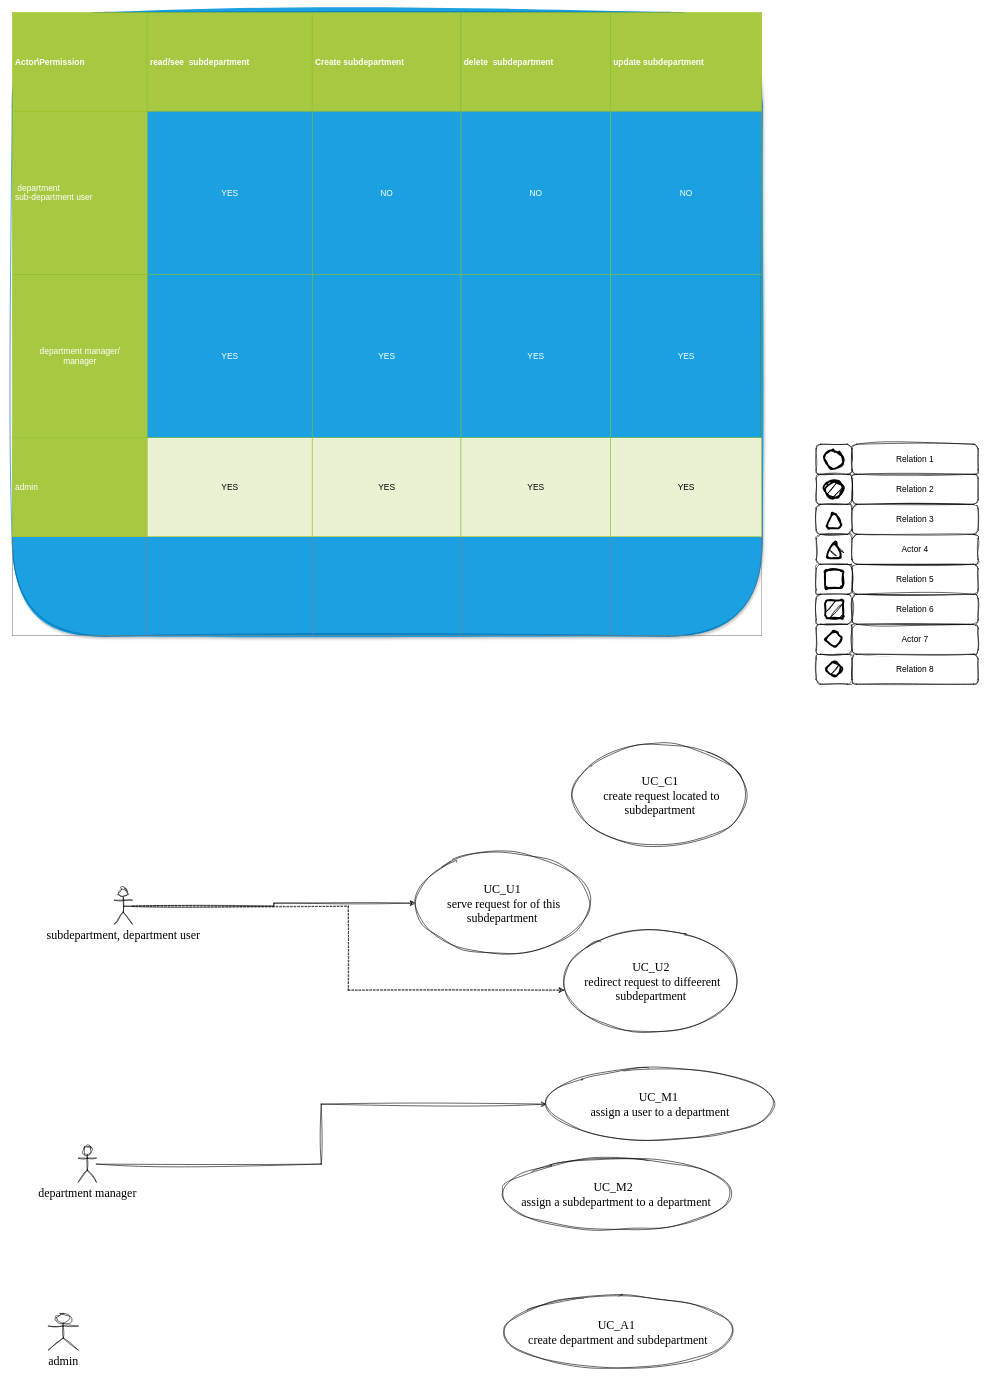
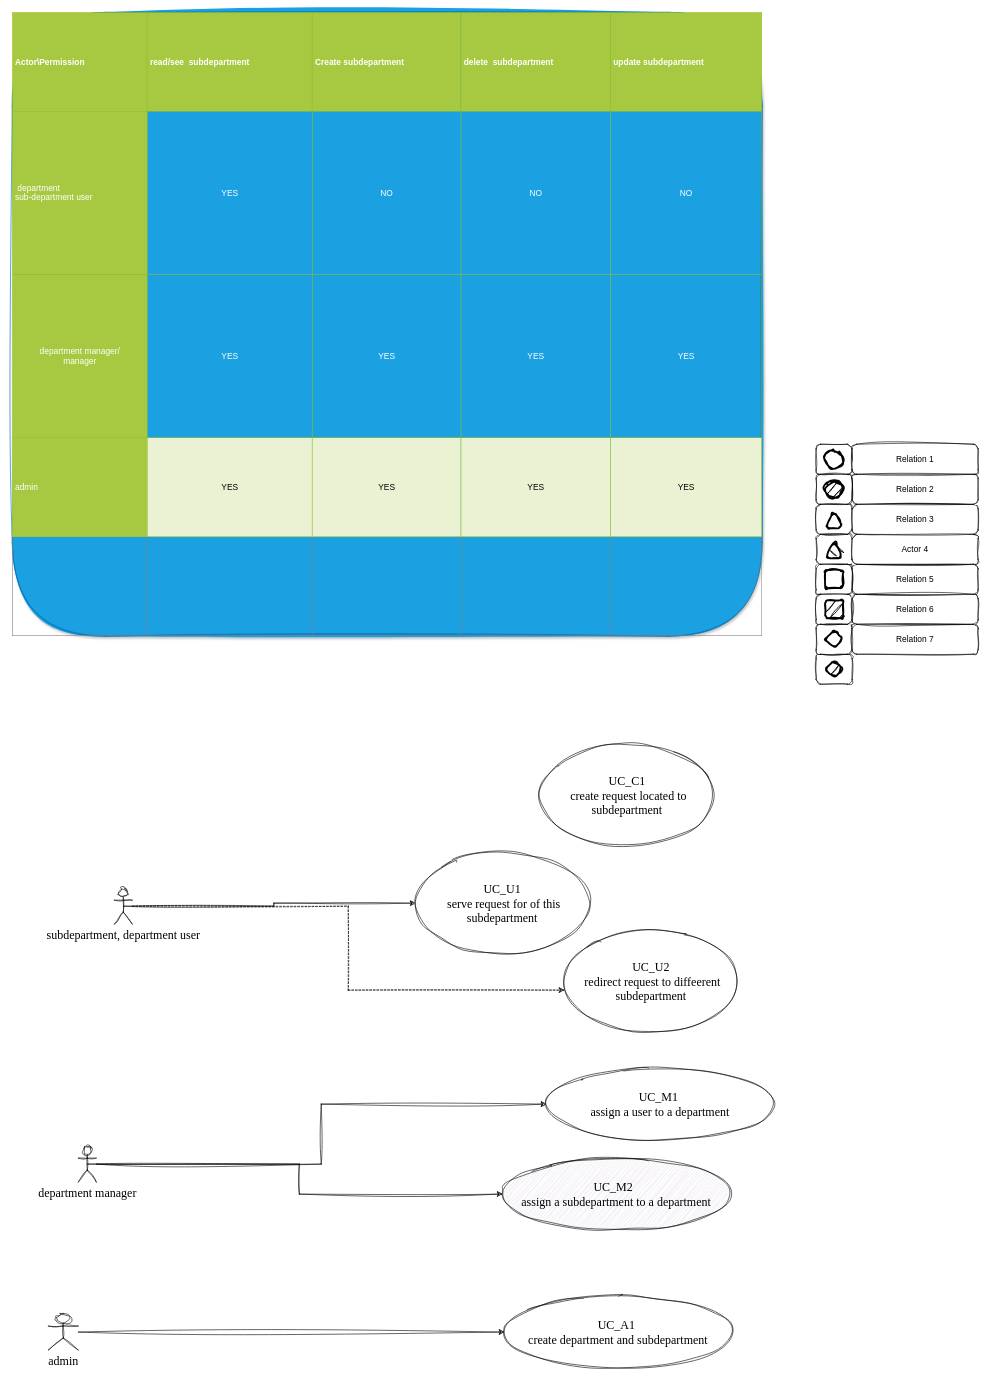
- <mxCell id="6" value="Actor 7" style="whiteSpace=wrap;html=1;rounded=1;shadow=0;strokeWidth=1;fontSize=14;sketch=1;curveFitting=1;jiggle=2;" parent="1" vertex="1"><mxGeometry x="1420" y="1040" width="210" height="50" as="geometry" /></mxCell>
+ <mxCell id="6" value="Relation 7" style="whiteSpace=wrap;html=1;rounded=1;shadow=0;strokeWidth=1;fontSize=14;sketch=1;curveFitting=1;jiggle=2;" parent="1" vertex="1"><mxGeometry x="1420" y="1040" width="210" height="50" as="geometry" /></mxCell>
- <mxCell id="3" value="Relation 8" style="whiteSpace=wrap;html=1;rounded=1;shadow=0;strokeWidth=1;fontSize=14;sketch=1;curveFitting=1;jiggle=2;" parent="1" vertex="1"><mxGeometry x="1420" y="1090" width="210" height="50" as="geometry" /></mxCell>
- <mxCell id="39" value="UC_C1&lt;br&gt;&amp;nbsp;create request located to subdepartment" style="ellipse;whiteSpace=wrap;html=1;sketch=1;hachureGap=4;jiggle=2;curveFitting=1;fontFamily=Architects Daughter;fontSource=https%3A%2F%2Ffonts.googleapis.com%2Fcss%3Ffamily%3DArchitects%2BDaughter;fontSize=20;" vertex="1" parent="1"><mxGeometry x="955" y="1240" width="290" height="170" as="geometry" /></mxCell>
+ <mxCell id="39" value="UC_C1&lt;br&gt;&amp;nbsp;create request located to subdepartment" style="ellipse;whiteSpace=wrap;html=1;sketch=1;hachureGap=4;jiggle=2;curveFitting=1;fontFamily=Architects Daughter;fontSource=https%3A%2F%2Ffonts.googleapis.com%2Fcss%3Ffamily%3DArchitects%2BDaughter;fontSize=20;" vertex="1" parent="1"><mxGeometry x="900" y="1240" width="290" height="170" as="geometry" /></mxCell>
- <mxCell id="31" value="" style="edgeStyle=orthogonalEdgeStyle;rounded=0;sketch=1;hachureGap=4;jiggle=2;curveFitting=1;orthogonalLoop=1;jettySize=auto;html=1;fontFamily=Architects Daughter;fontSource=https%3A%2F%2Ffonts.googleapis.com%2Fcss%3Ffamily%3DArchitects%2BDaughter;fontSize=16;entryX=0;entryY=0.5;entryDx=0;entryDy=0;endArrow=open;" edge="1" parent="1" source="32" target="33"><mxGeometry relative="1" as="geometry"><mxPoint x="405" y="1600" as="targetPoint" /></mxGeometry></mxCell>
+ <mxCell id="31" value="" style="edgeStyle=orthogonalEdgeStyle;rounded=0;sketch=1;hachureGap=4;jiggle=2;curveFitting=1;orthogonalLoop=1;jettySize=auto;html=1;fontFamily=Architects Daughter;fontSource=https%3A%2F%2Ffonts.googleapis.com%2Fcss%3Ffamily%3DArchitects%2BDaughter;fontSize=16;entryX=0;entryY=0.5;entryDx=0;entryDy=0;" edge="1" parent="1" source="32" target="33"><mxGeometry relative="1" as="geometry"><mxPoint x="405" y="1600" as="targetPoint" /></mxGeometry></mxCell>
+ <mxCell id="35" value="" style="edgeStyle=orthogonalEdgeStyle;rounded=0;sketch=1;hachureGap=4;jiggle=2;curveFitting=1;orthogonalLoop=1;jettySize=auto;html=1;fontFamily=Architects Daughter;fontSource=https%3A%2F%2Ffonts.googleapis.com%2Fcss%3Ffamily%3DArchitects%2BDaughter;fontSize=16;entryX=0;entryY=0.5;entryDx=0;entryDy=0;exitX=0.5;exitY=0.5;exitDx=0;exitDy=0;exitPerimeter=0;" edge="1" parent="1" source="32" target="34"><mxGeometry relative="1" as="geometry"><mxPoint x="30" y="1660" as="sourcePoint" /><mxPoint x="630" y="1760" as="targetPoint" /></mxGeometry></mxCell>
- <mxCell id="34" value="UC_M2&amp;nbsp;&amp;nbsp;&lt;br&gt;assign a subdepartment to a department" style="ellipse;whiteSpace=wrap;html=1;sketch=1;hachureGap=4;jiggle=2;curveFitting=1;fontFamily=Architects Daughter;fontSource=https%3A%2F%2Ffonts.googleapis.com%2Fcss%3Ffamily%3DArchitects%2BDaughter;fontSize=20;" vertex="1" parent="1"><mxGeometry x="837" y="1930" width="380" height="120" as="geometry" /></mxCell>
+ <mxCell id="34" value="UC_M2&amp;nbsp;&amp;nbsp;&lt;br&gt;assign a subdepartment to a department" style="ellipse;whiteSpace=wrap;html=1;sketch=1;hachureGap=4;jiggle=2;curveFitting=1;fontFamily=Architects Daughter;fontSource=https%3A%2F%2Ffonts.googleapis.com%2Fcss%3Ffamily%3DArchitects%2BDaughter;fontSize=20;fillColor=#e1d5e7;" vertex="1" parent="1"><mxGeometry x="837" y="1930" width="380" height="120" as="geometry" /></mxCell>
+ <mxCell id="36" style="edgeStyle=orthogonalEdgeStyle;rounded=0;sketch=1;hachureGap=4;jiggle=2;curveFitting=1;orthogonalLoop=1;jettySize=auto;html=1;entryX=0;entryY=0.5;entryDx=0;entryDy=0;fontFamily=Architects Daughter;fontSource=https%3A%2F%2Ffonts.googleapis.com%2Fcss%3Ffamily%3DArchitects%2BDaughter;fontSize=16;" edge="1" parent="1" source="37" target="38"><mxGeometry relative="1" as="geometry" /></mxCell>
